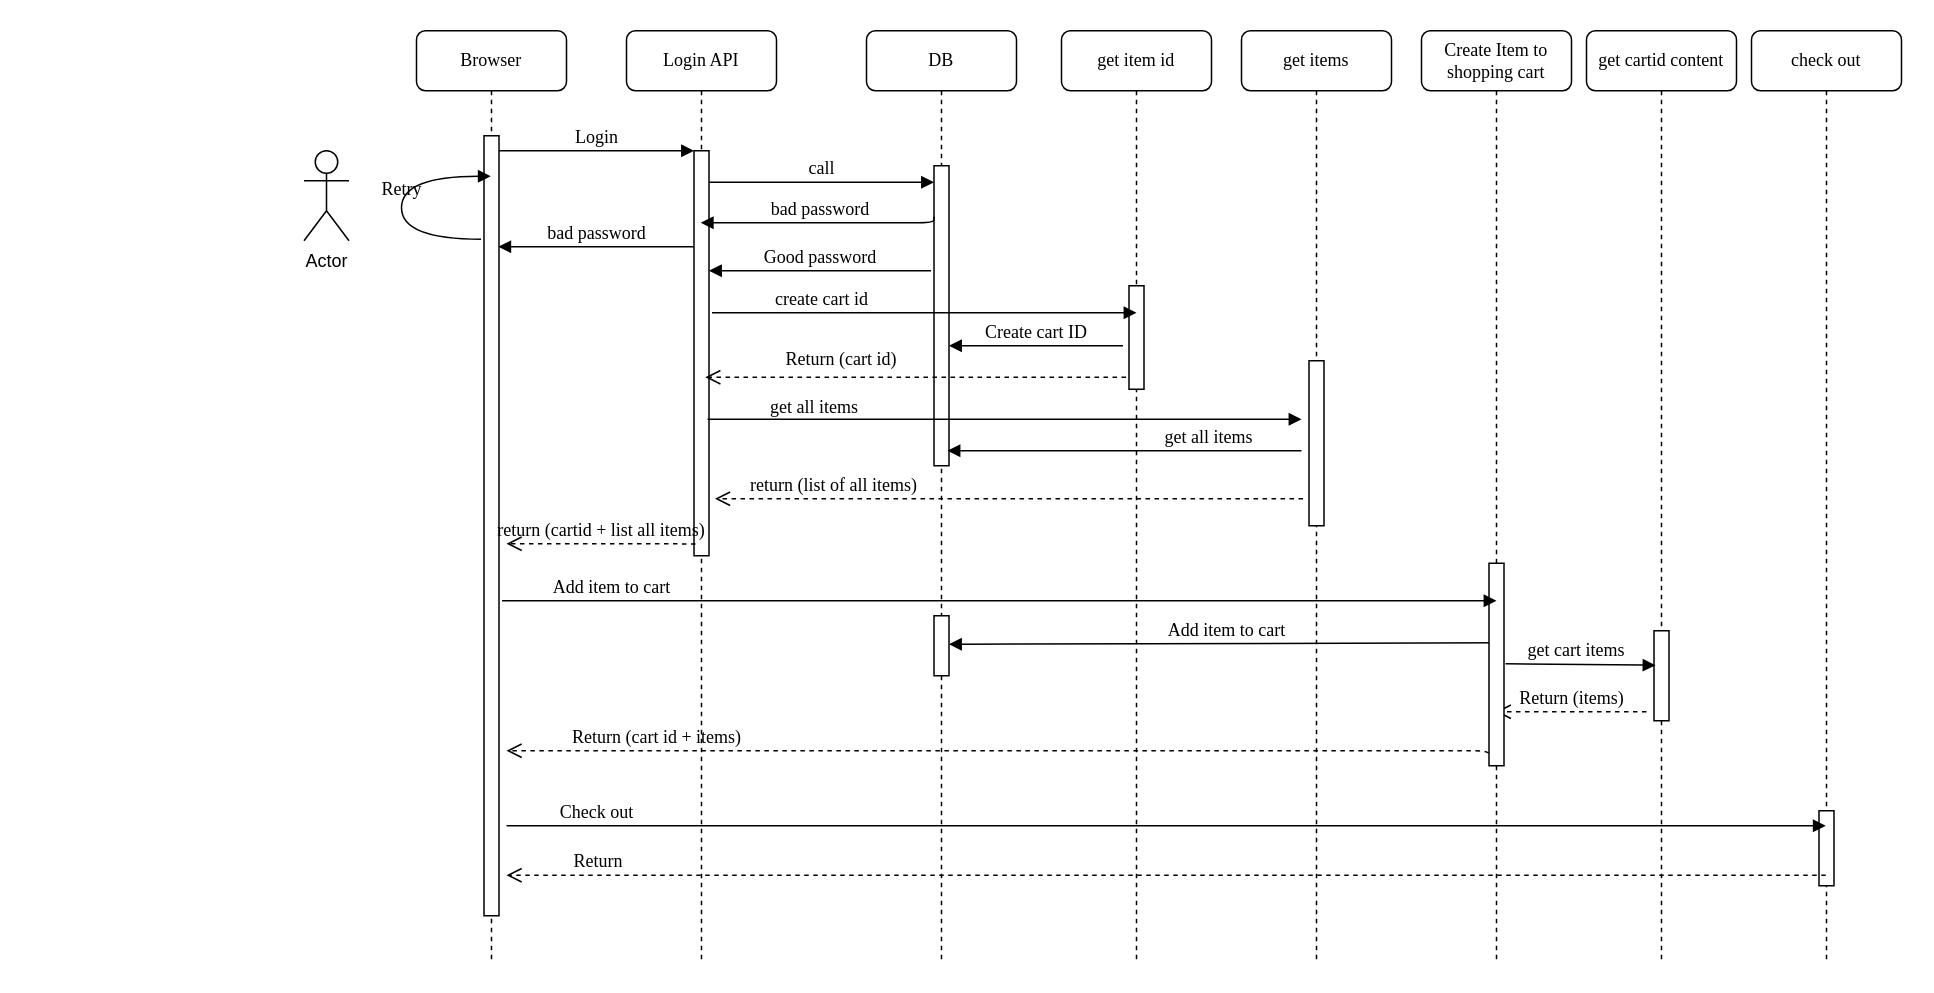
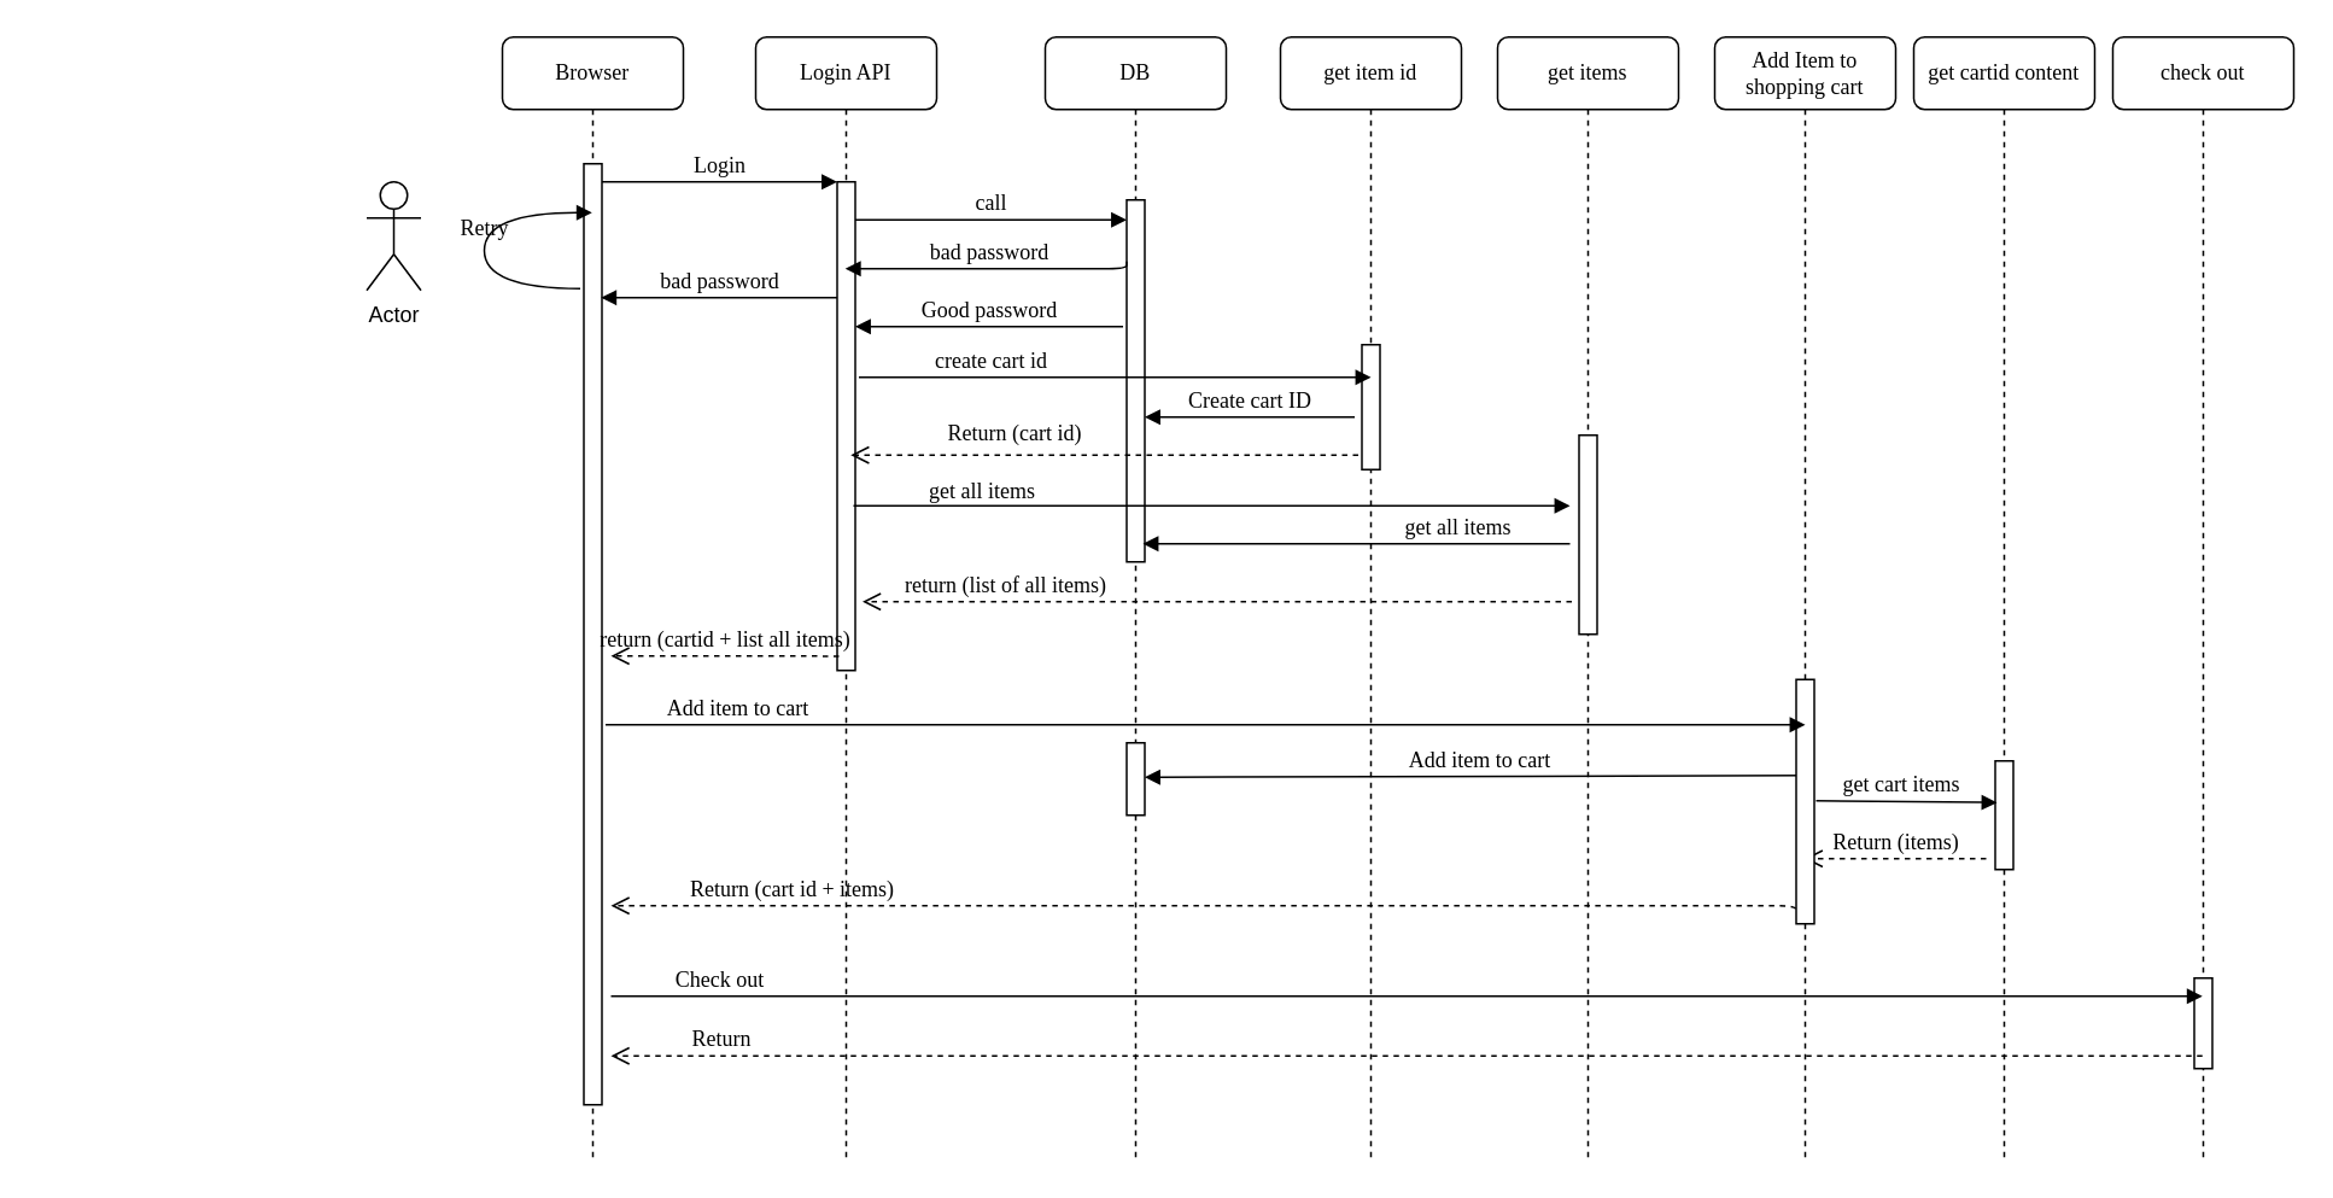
- <mxCell id="31" value="Create Item to shopping cart" style="shape=umlLifeline;perimeter=lifelinePerimeter;whiteSpace=wrap;html=1;container=1;collapsible=0;recursiveResize=0;outlineConnect=0;rounded=1;shadow=0;comic=0;labelBackgroundColor=none;strokeWidth=1;fontFamily=Verdana;fontSize=12;align=center;" parent="1" vertex="1"><mxGeometry x="947" y="20" width="100" height="620" as="geometry" /></mxCell>
+ <mxCell id="31" value="Add Item to shopping cart" style="shape=umlLifeline;perimeter=lifelinePerimeter;whiteSpace=wrap;html=1;container=1;collapsible=0;recursiveResize=0;outlineConnect=0;rounded=1;shadow=0;comic=0;labelBackgroundColor=none;strokeWidth=1;fontFamily=Verdana;fontSize=12;align=center;" parent="1" vertex="1"><mxGeometry x="947" y="20" width="100" height="620" as="geometry" /></mxCell>
